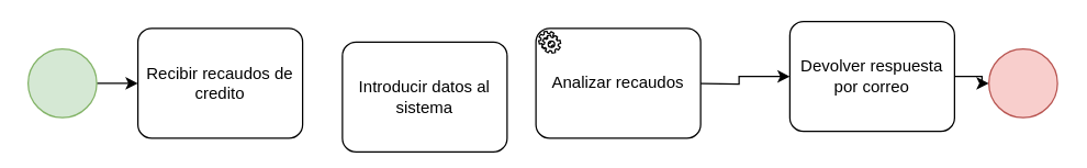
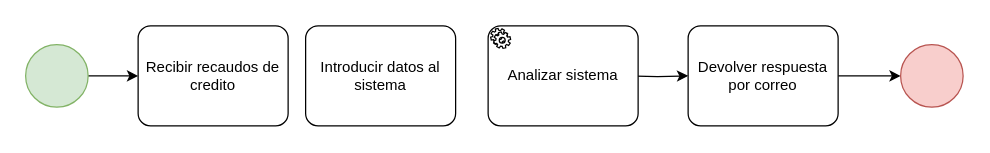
- <mxCell id="6" value="Devolver respuesta por correo" style="points=[[0.25,0,0],[0.5,0,0],[0.75,0,0],[1,0.25,0],[1,0.5,0],[1,0.75,0],[0.75,1,0],[0.5,1,0],[0.25,1,0],[0,0.75,0],[0,0.5,0],[0,0.25,0]];shape=mxgraph.bpmn.task;whiteSpace=wrap;rectStyle=rounded;size=10;taskMarker=abstract;" vertex="1" parent="1"><mxGeometry x="575" y="15" width="120" height="80" as="geometry" /></mxCell>
+ <mxCell id="6" value="Devolver respuesta por correo" style="points=[[0.25,0,0],[0.5,0,0],[0.75,0,0],[1,0.25,0],[1,0.5,0],[1,0.75,0],[0.75,1,0],[0.5,1,0],[0.25,1,0],[0,0.75,0],[0,0.5,0],[0,0.25,0]];shape=mxgraph.bpmn.task;whiteSpace=wrap;rectStyle=rounded;size=10;taskMarker=abstract;" vertex="1" parent="1"><mxGeometry x="550" y="20" width="120" height="80" as="geometry" /></mxCell>
- <mxCell id="4" value="Recibir recaudos de credito" style="points=[[0.25,0,0],[0.5,0,0],[0.75,0,0],[1,0.25,0],[1,0.5,0],[1,0.75,0],[0.75,1,0],[0.5,1,0],[0.25,1,0],[0,0.75,0],[0,0.5,0],[0,0.25,0]];shape=mxgraph.bpmn.task;whiteSpace=wrap;rectStyle=rounded;size=10;taskMarker=abstract;" vertex="1" parent="1"><mxGeometry x="100" y="20" width="120" height="80" as="geometry" /></mxCell>
+ <mxCell id="4" value="Recibir recaudos de credito" style="points=[[0.25,0,0],[0.5,0,0],[0.75,0,0],[1,0.25,0],[1,0.5,0],[1,0.75,0],[0.75,1,0],[0.5,1,0],[0.25,1,0],[0,0.75,0],[0,0.5,0],[0,0.25,0]];shape=mxgraph.bpmn.task;whiteSpace=wrap;rectStyle=rounded;size=10;taskMarker=abstract;" vertex="1" parent="1"><mxGeometry x="110" y="20" width="120" height="80" as="geometry" /></mxCell>
- <mxCell id="10" value="Analizar recaudos" style="points=[[0.25,0,0],[0.5,0,0],[0.75,0,0],[1,0.25,0],[1,0.5,0],[1,0.75,0],[0.75,1,0],[0.5,1,0],[0.25,1,0],[0,0.75,0],[0,0.5,0],[0,0.25,0]];shape=mxgraph.bpmn.task;whiteSpace=wrap;rectStyle=rounded;size=10;taskMarker=service;" vertex="1" parent="1"><mxGeometry x="390" y="20" width="120" height="80" as="geometry" /></mxCell>
+ <mxCell id="10" value="Analizar sistema" style="points=[[0.25,0,0],[0.5,0,0],[0.75,0,0],[1,0.25,0],[1,0.5,0],[1,0.75,0],[0.75,1,0],[0.5,1,0],[0.25,1,0],[0,0.75,0],[0,0.5,0],[0,0.25,0]];shape=mxgraph.bpmn.task;whiteSpace=wrap;rectStyle=rounded;size=10;taskMarker=service;" vertex="1" parent="1"><mxGeometry x="390" y="20" width="120" height="80" as="geometry" /></mxCell>
- <mxCell id="9" value="Introducir datos al sistema" style="points=[[0.25,0,0],[0.5,0,0],[0.75,0,0],[1,0.25,0],[1,0.5,0],[1,0.75,0],[0.75,1,0],[0.5,1,0],[0.25,1,0],[0,0.75,0],[0,0.5,0],[0,0.25,0]];shape=mxgraph.bpmn.task;whiteSpace=wrap;rectStyle=rounded;size=10;taskMarker=abstract;" vertex="1" parent="1"><mxGeometry x="249" y="30" width="120" height="80" as="geometry" /></mxCell>
+ <mxCell id="9" value="Introducir datos al sistema" style="points=[[0.25,0,0],[0.5,0,0],[0.75,0,0],[1,0.25,0],[1,0.5,0],[1,0.75,0],[0.75,1,0],[0.5,1,0],[0.25,1,0],[0,0.75,0],[0,0.5,0],[0,0.25,0]];shape=mxgraph.bpmn.task;whiteSpace=wrap;rectStyle=rounded;size=10;taskMarker=abstract;" vertex="1" parent="1"><mxGeometry x="244" y="20" width="120" height="80" as="geometry" /></mxCell>
